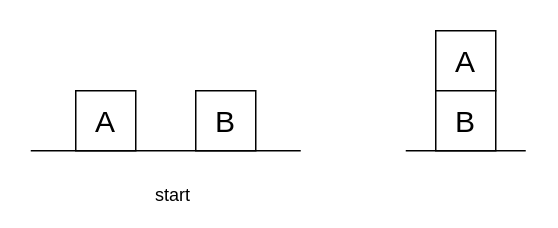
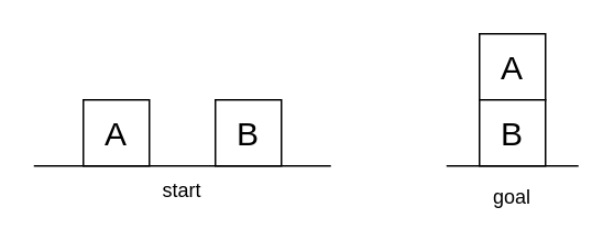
+ <mxCell id="5" value="&lt;font style=&quot;font-size: 12px&quot;&gt;goal&lt;/font&gt;" style="text;html=1;strokeColor=none;fillColor=none;align=center;verticalAlign=middle;whiteSpace=wrap;rounded=0;fontSize=20;" parent="1" vertex="1"><mxGeometry x="290" y="100" width="40" height="30" as="geometry" /></mxCell>
- <mxCell id="3" value="start" style="text;html=1;strokeColor=none;fillColor=none;align=center;verticalAlign=middle;whiteSpace=wrap;rounded=0;" parent="1" vertex="1"><mxGeometry x="85" y="115" width="60" height="30" as="geometry" /></mxCell>
+ <mxCell id="3" value="start" style="text;html=1;strokeColor=none;fillColor=none;align=center;verticalAlign=middle;whiteSpace=wrap;rounded=0;" parent="1" vertex="1"><mxGeometry x="80" y="100" width="60" height="30" as="geometry" /></mxCell>
